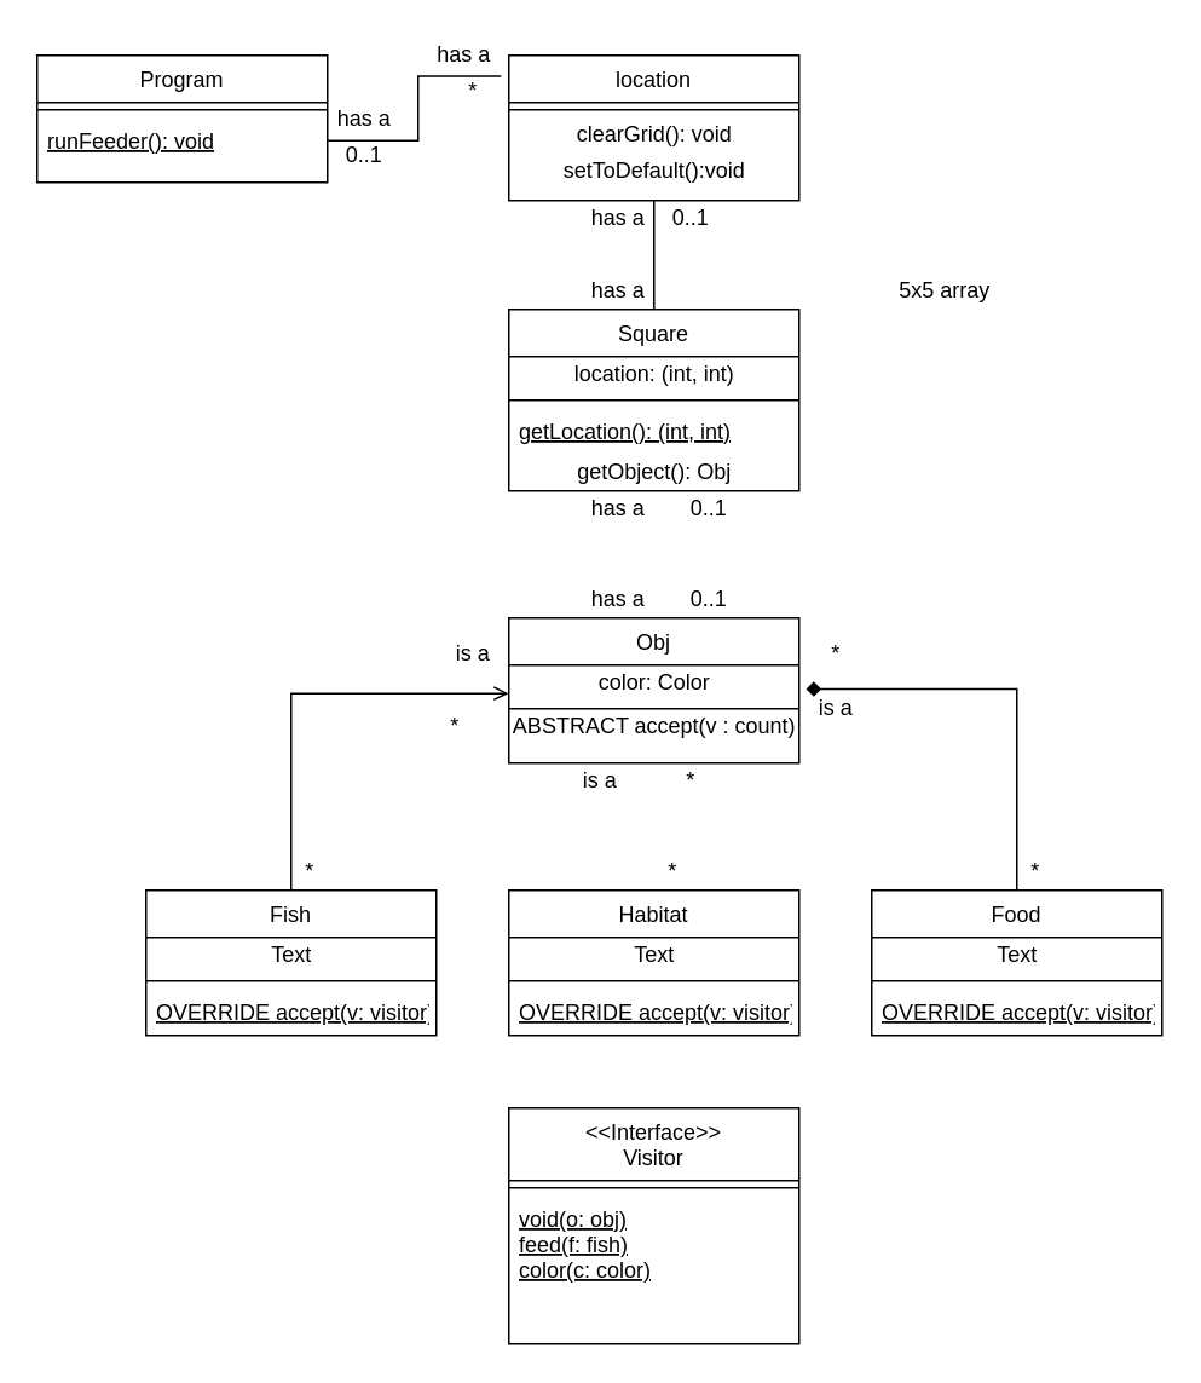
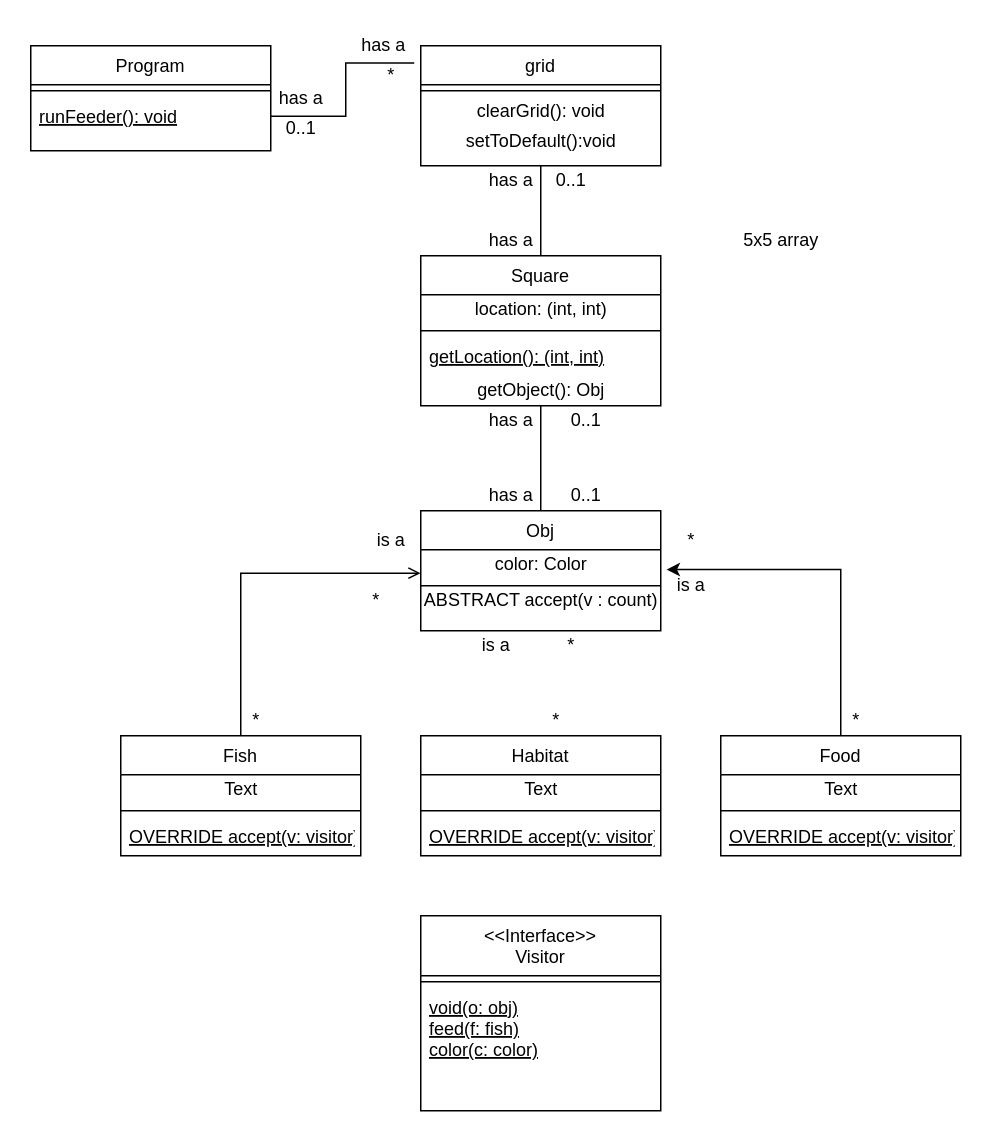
- <mxCell id="6" value="location" style="swimlane;fontStyle=0;align=center;verticalAlign=top;childLayout=stackLayout;horizontal=1;startSize=26;horizontalStack=0;resizeParent=1;resizeLast=0;collapsible=1;marginBottom=0;rounded=0;shadow=0;strokeWidth=1;" vertex="1" parent="1"><mxGeometry x="280" y="30" width="160" height="80" as="geometry"><mxRectangle x="130" y="380" width="160" height="26" as="alternateBounds" /></mxGeometry></mxCell>
+ <mxCell id="6" value="grid" style="swimlane;fontStyle=0;align=center;verticalAlign=top;childLayout=stackLayout;horizontal=1;startSize=26;horizontalStack=0;resizeParent=1;resizeLast=0;collapsible=1;marginBottom=0;rounded=0;shadow=0;strokeWidth=1;" vertex="1" parent="1"><mxGeometry x="280" y="30" width="160" height="80" as="geometry"><mxRectangle x="130" y="380" width="160" height="26" as="alternateBounds" /></mxGeometry></mxCell>
+ <mxCell id="19" style="edgeStyle=orthogonalEdgeStyle;rounded=0;orthogonalLoop=1;jettySize=auto;html=1;exitX=0.5;exitY=0;exitDx=0;exitDy=0;endArrow=none;endFill=0;" edge="1" parent="1" source="20" target="14"><mxGeometry relative="1" as="geometry" /></mxCell>
- <mxCell id="27" style="edgeStyle=orthogonalEdgeStyle;rounded=0;orthogonalLoop=1;jettySize=auto;html=1;exitX=0.5;exitY=0;exitDx=0;exitDy=0;entryX=1.024;entryY=0.66;entryDx=0;entryDy=0;entryPerimeter=0;endArrow=diamond;endFill=1;" edge="1" parent="1" source="28" target="21"><mxGeometry relative="1" as="geometry"><Array as="points"><mxPoint x="560" y="379" /></Array></mxGeometry></mxCell>
+ <mxCell id="27" style="edgeStyle=orthogonalEdgeStyle;rounded=0;orthogonalLoop=1;jettySize=auto;html=1;exitX=0.5;exitY=0;exitDx=0;exitDy=0;entryX=1.024;entryY=0.66;entryDx=0;entryDy=0;entryPerimeter=0;endArrow=classic;endFill=1;" edge="1" parent="1" source="28" target="21"><mxGeometry relative="1" as="geometry"><Array as="points"><mxPoint x="560" y="379" /></Array></mxGeometry></mxCell>
